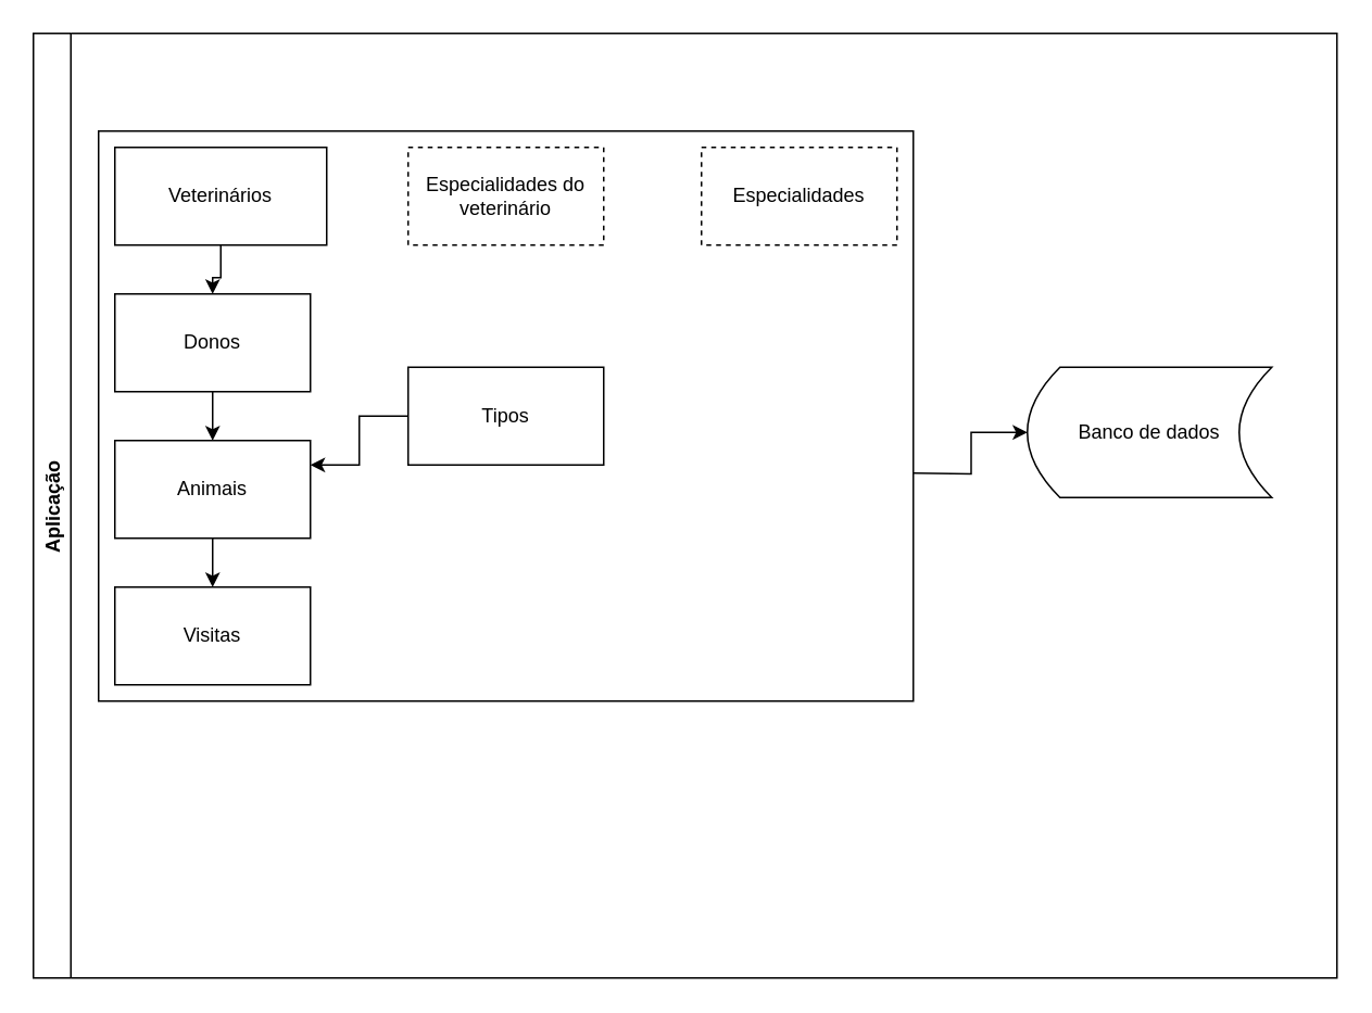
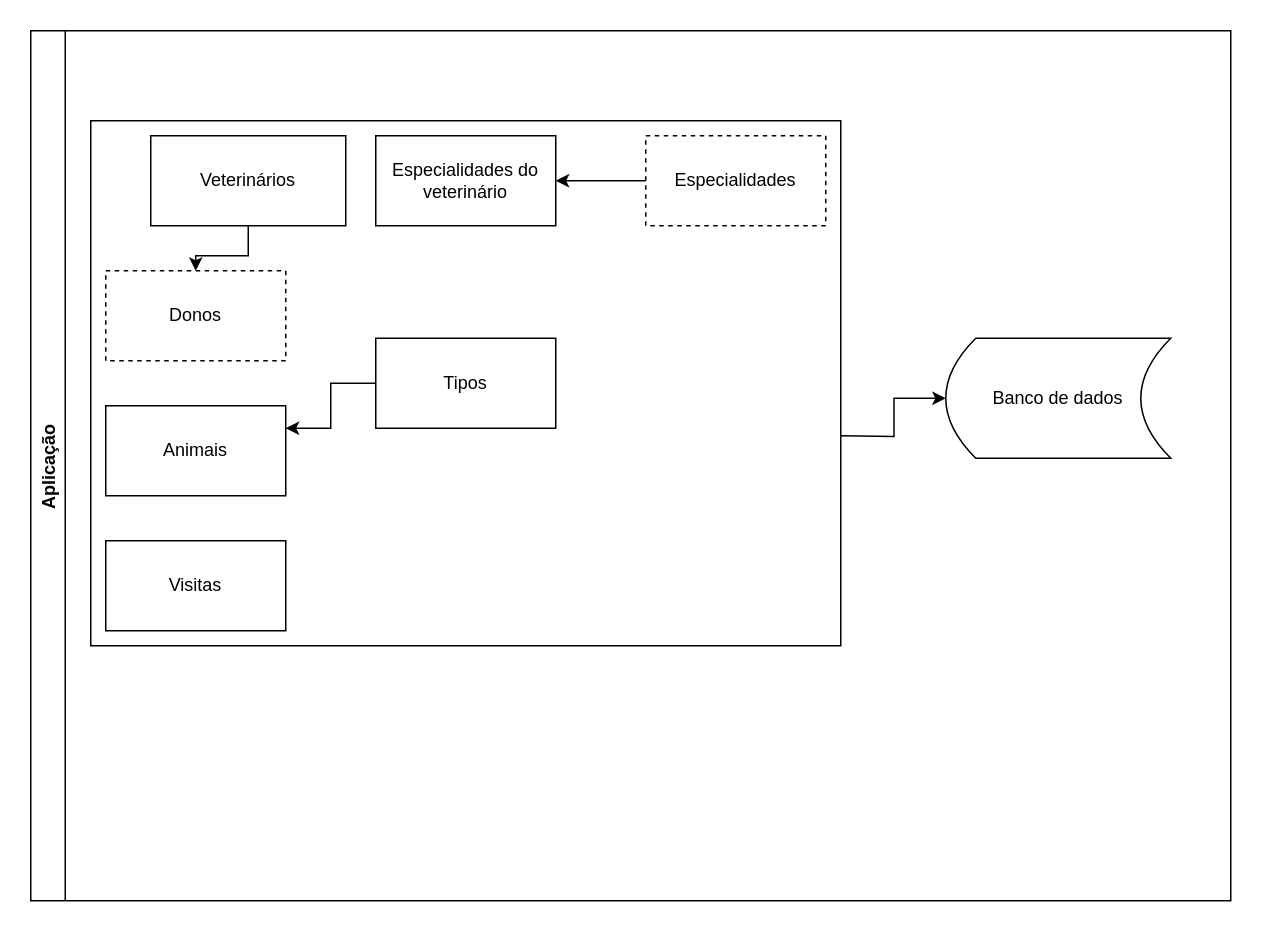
- <mxCell id="7" value="Veterinários" style="rounded=0;whiteSpace=wrap;html=1;" vertex="1" parent="1"><mxGeometry x="70" y="90" width="130" height="60" as="geometry" /></mxCell>
+ <mxCell id="7" value="Veterinários" style="rounded=0;whiteSpace=wrap;html=1;" vertex="1" parent="1"><mxGeometry x="100" y="90" width="130" height="60" as="geometry" /></mxCell>
- <mxCell id="10" value="Especialidades do veterinário" style="rounded=0;whiteSpace=wrap;html=1;dashed=1;" vertex="1" parent="1"><mxGeometry x="250" y="90" width="120" height="60" as="geometry" /></mxCell>
+ <mxCell id="10" value="Especialidades do veterinário" style="rounded=0;whiteSpace=wrap;html=1;" vertex="1" parent="1"><mxGeometry x="250" y="90" width="120" height="60" as="geometry" /></mxCell>
+ <mxCell id="8" style="edgeStyle=orthogonalEdgeStyle;rounded=0;orthogonalLoop=1;jettySize=auto;html=1;entryX=1;entryY=0.5;entryDx=0;entryDy=0;" edge="1" parent="1" source="9" target="10"><mxGeometry relative="1" as="geometry" /></mxCell>
- <mxCell id="12" value="Donos" style="rounded=0;whiteSpace=wrap;html=1;" vertex="1" parent="1"><mxGeometry x="70" y="180" width="120" height="60" as="geometry" /></mxCell>
+ <mxCell id="12" value="Donos" style="rounded=0;whiteSpace=wrap;html=1;dashed=1;" vertex="1" parent="1"><mxGeometry x="70" y="180" width="120" height="60" as="geometry" /></mxCell>
- <mxCell id="11" style="edgeStyle=orthogonalEdgeStyle;rounded=0;orthogonalLoop=1;jettySize=auto;html=1;entryX=0.5;entryY=0;entryDx=0;entryDy=0;" edge="1" parent="1" source="12" target="14"><mxGeometry relative="1" as="geometry" /></mxCell>
- <mxCell id="13" value="" style="edgeStyle=orthogonalEdgeStyle;rounded=0;orthogonalLoop=1;jettySize=auto;html=1;" edge="1" parent="1" source="14" target="17"><mxGeometry relative="1" as="geometry" /></mxCell>
